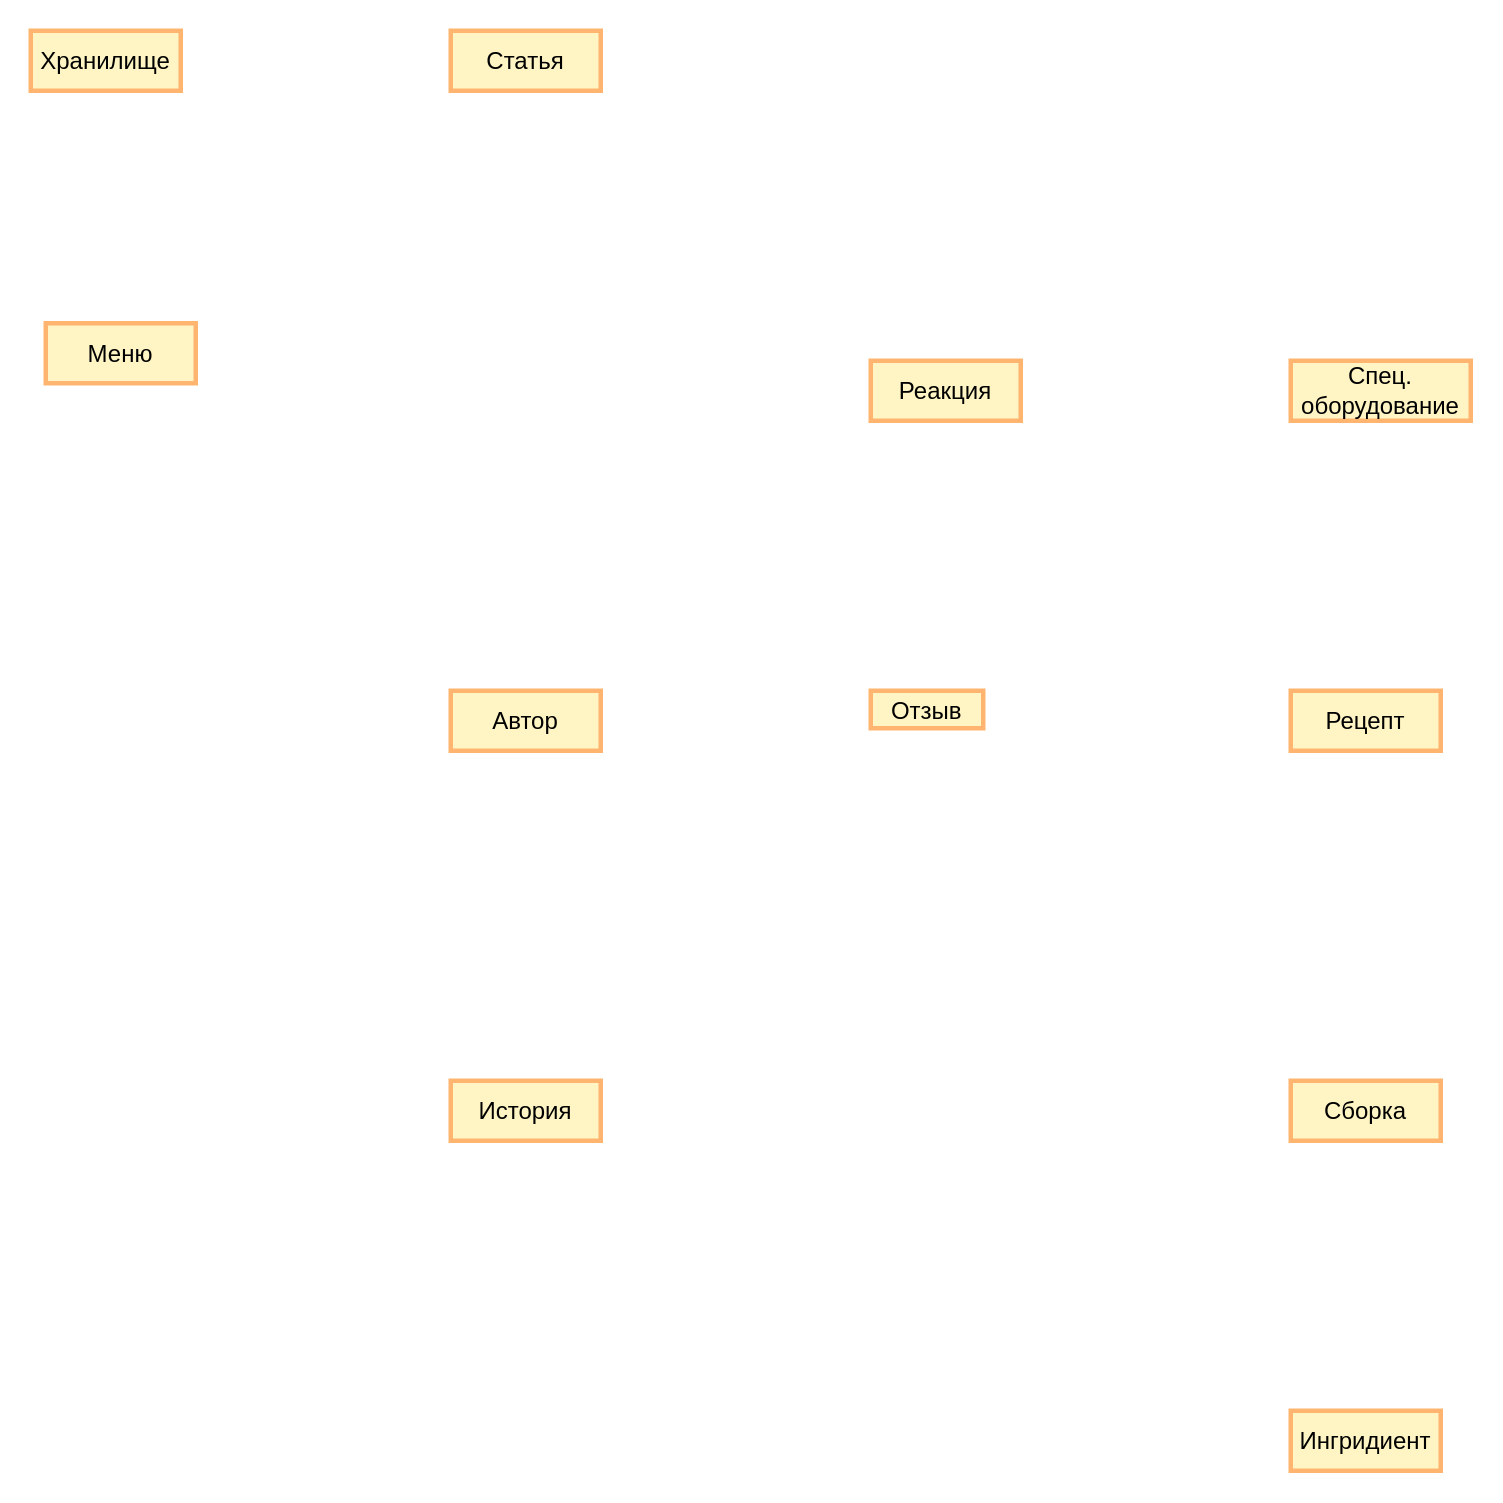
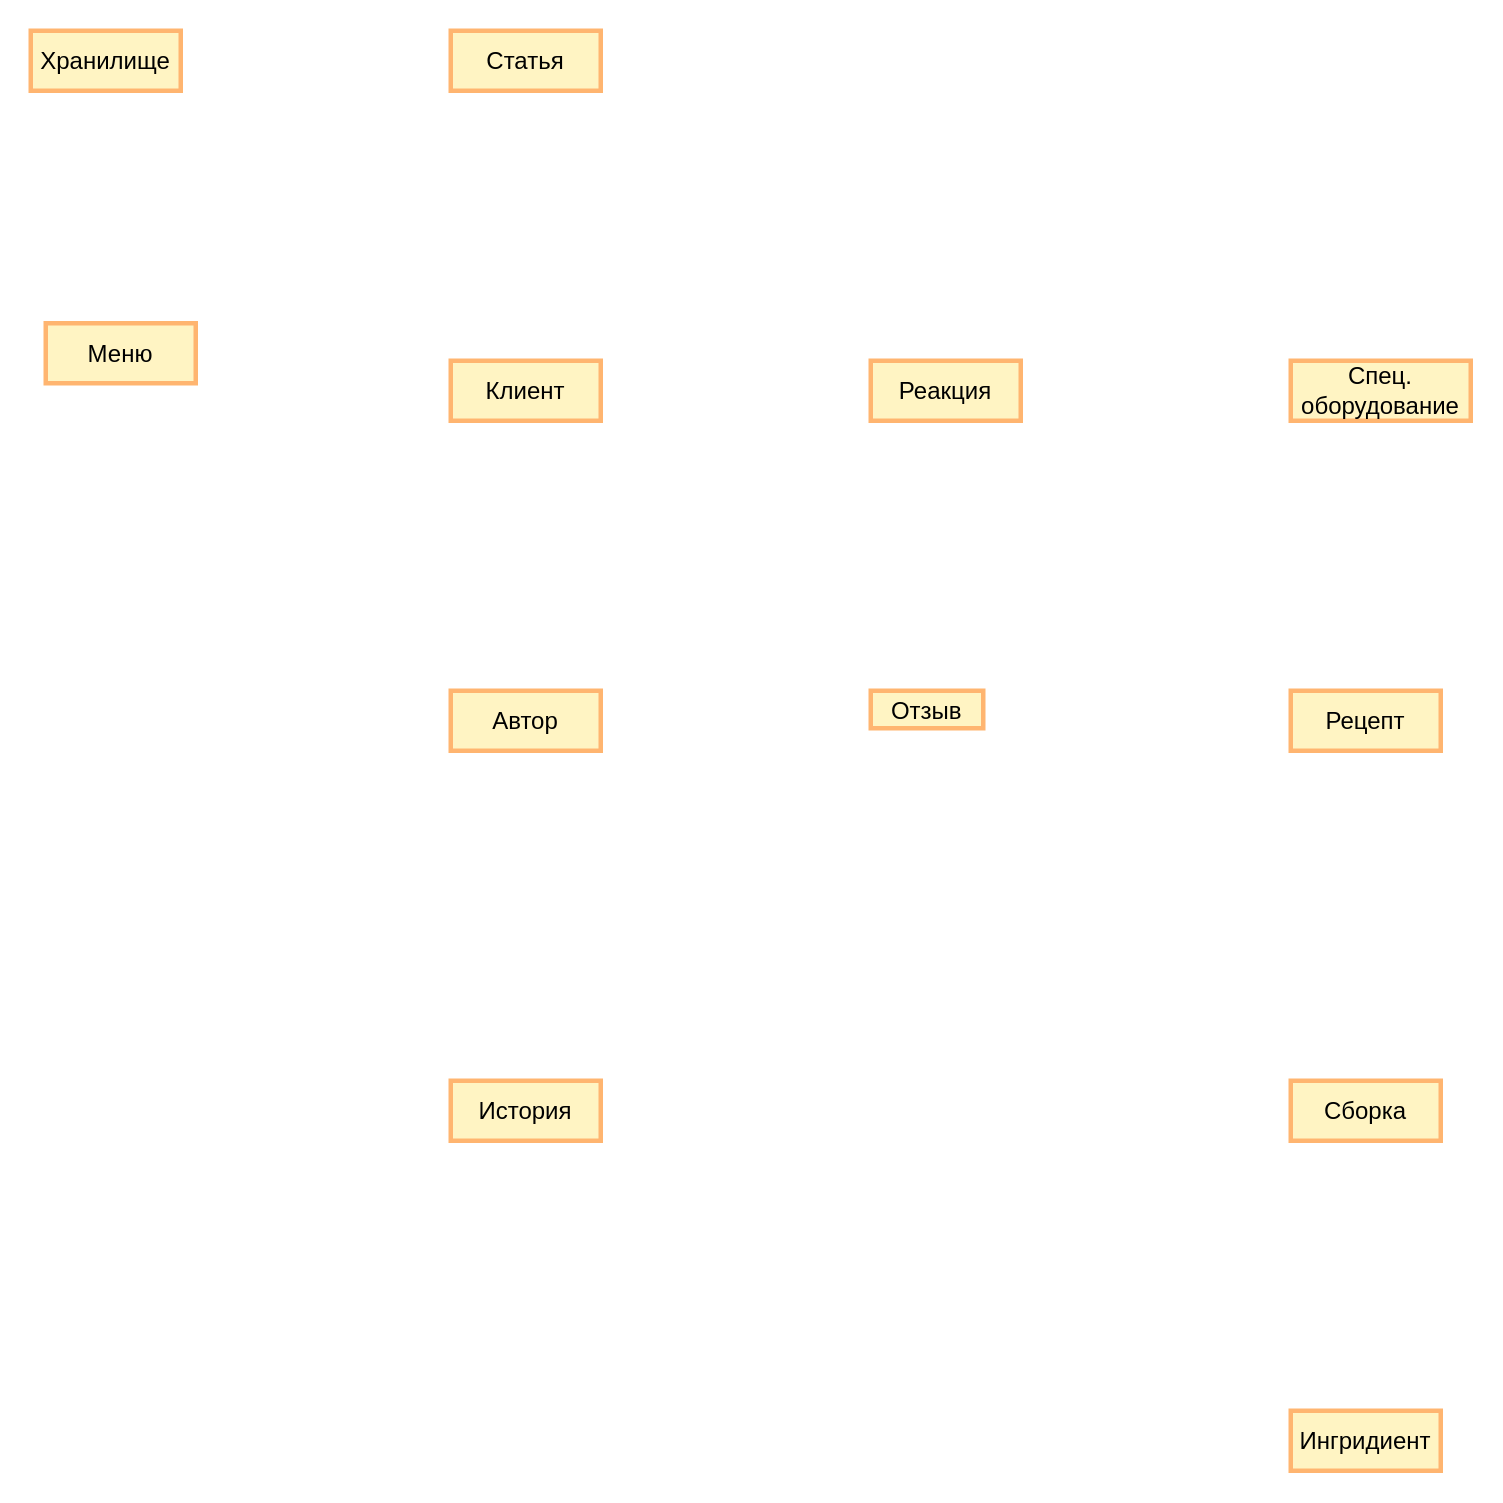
+ <mxCell id="2" value="&lt;font style=&quot;font-size: 16px&quot;&gt;Клиент&lt;/font&gt;" style="rounded=0;whiteSpace=wrap;html=1;fillColor=#FFF4C3;strokeColor=#FFB570;strokeWidth=3;" vertex="1" parent="1"><mxGeometry x="300" y="240" width="100" height="40" as="geometry" /></mxCell>
